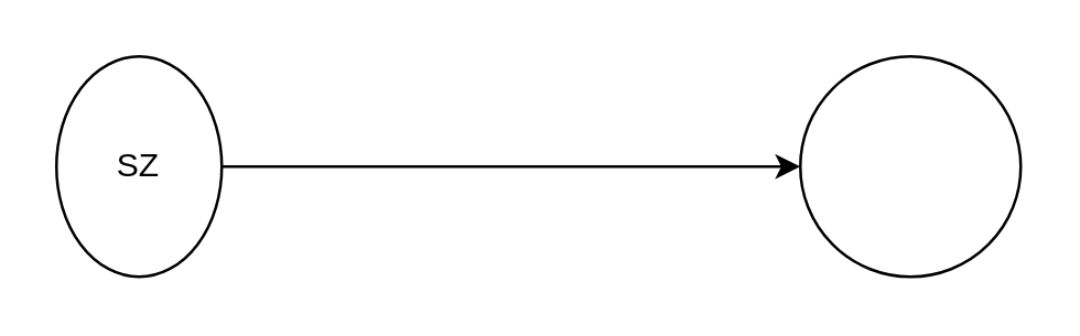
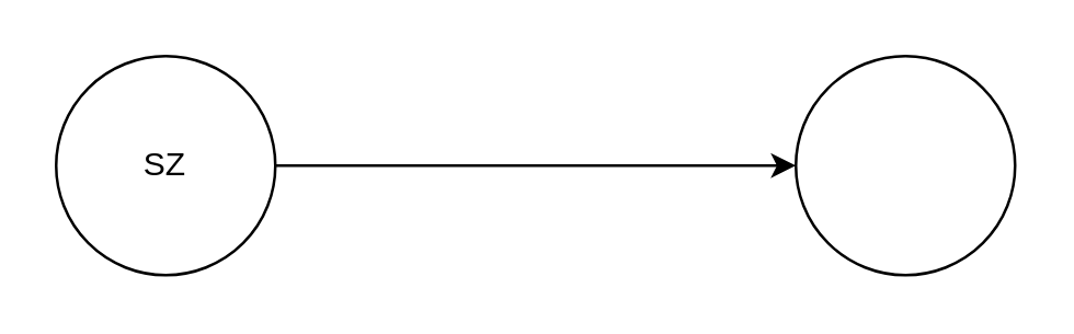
- <mxCell id="4" value="SZ" style="ellipse;whiteSpace=wrap;html=1;aspect=fixed;" vertex="1" parent="1"><mxGeometry x="20" y="20" width="60" height="80" as="geometry" /></mxCell>
+ <mxCell id="4" value="SZ" style="ellipse;whiteSpace=wrap;html=1;aspect=fixed;" vertex="1" parent="1"><mxGeometry x="20" y="20" width="80" height="80" as="geometry" /></mxCell>
